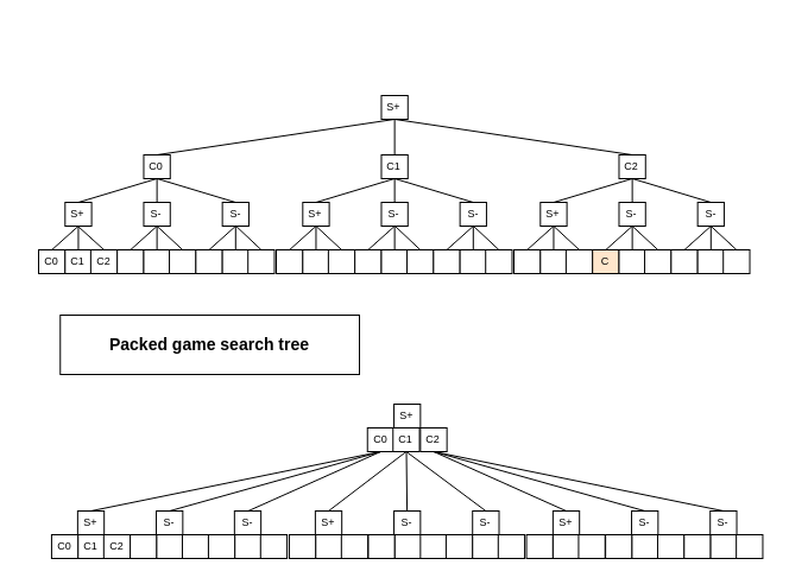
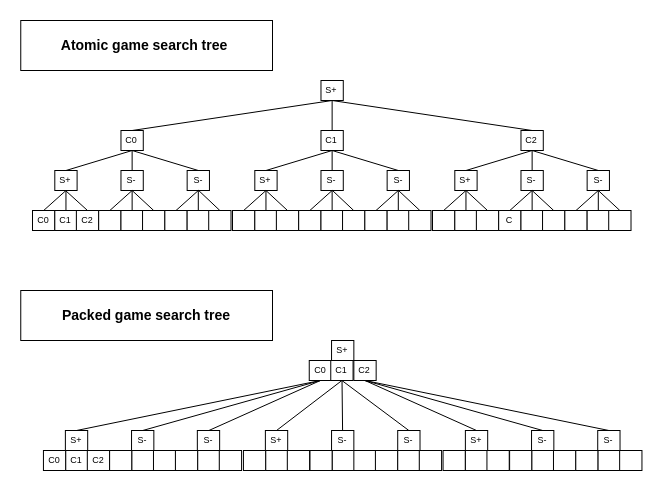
+ <mxCell id="82" value="&lt;div style=&quot;font-size: 14px&quot;&gt;&lt;span style=&quot;white-space: pre&quot;&gt;&lt;b&gt;Atomic game search tree&lt;/b&gt;&lt;/span&gt;&lt;b style=&quot;white-space: pre&quot;&gt; &lt;/b&gt;&lt;/div&gt;" style="rounded=0;whiteSpace=wrap;html=1;fontSize=9;align=center;" parent="1" vertex="1"><mxGeometry x="20.26" y="20" width="251.74" height="50" as="geometry" /></mxCell>
- <mxCell id="67" value="C" style="rounded=0;whiteSpace=wrap;html=1;fontSize=9;fillColor=#ffe6cc;" parent="66" vertex="1"><mxGeometry width="22.305" height="20" as="geometry" /></mxCell>
+ <mxCell id="67" value="C" style="rounded=0;whiteSpace=wrap;html=1;fontSize=9;" parent="66" vertex="1"><mxGeometry width="22.305" height="20" as="geometry" /></mxCell>
- <mxCell id="179" value="&lt;div style=&quot;font-size: 14px&quot;&gt;&lt;span style=&quot;white-space: pre&quot;&gt;&lt;b&gt;Packed game search tree&lt;/b&gt;&lt;/span&gt;&lt;/div&gt;" style="rounded=0;whiteSpace=wrap;html=1;fontSize=9;align=center;" parent="1" vertex="1"><mxGeometry x="50.26" y="265" width="251.74" height="50" as="geometry" /></mxCell>
+ <mxCell id="179" value="&lt;div style=&quot;font-size: 14px&quot;&gt;&lt;span style=&quot;white-space: pre&quot;&gt;&lt;b&gt;Packed game search tree&lt;/b&gt;&lt;/span&gt;&lt;/div&gt;" style="rounded=0;whiteSpace=wrap;html=1;fontSize=9;align=center;" parent="1" vertex="1"><mxGeometry x="20.26" y="290" width="251.74" height="50" as="geometry" /></mxCell>
